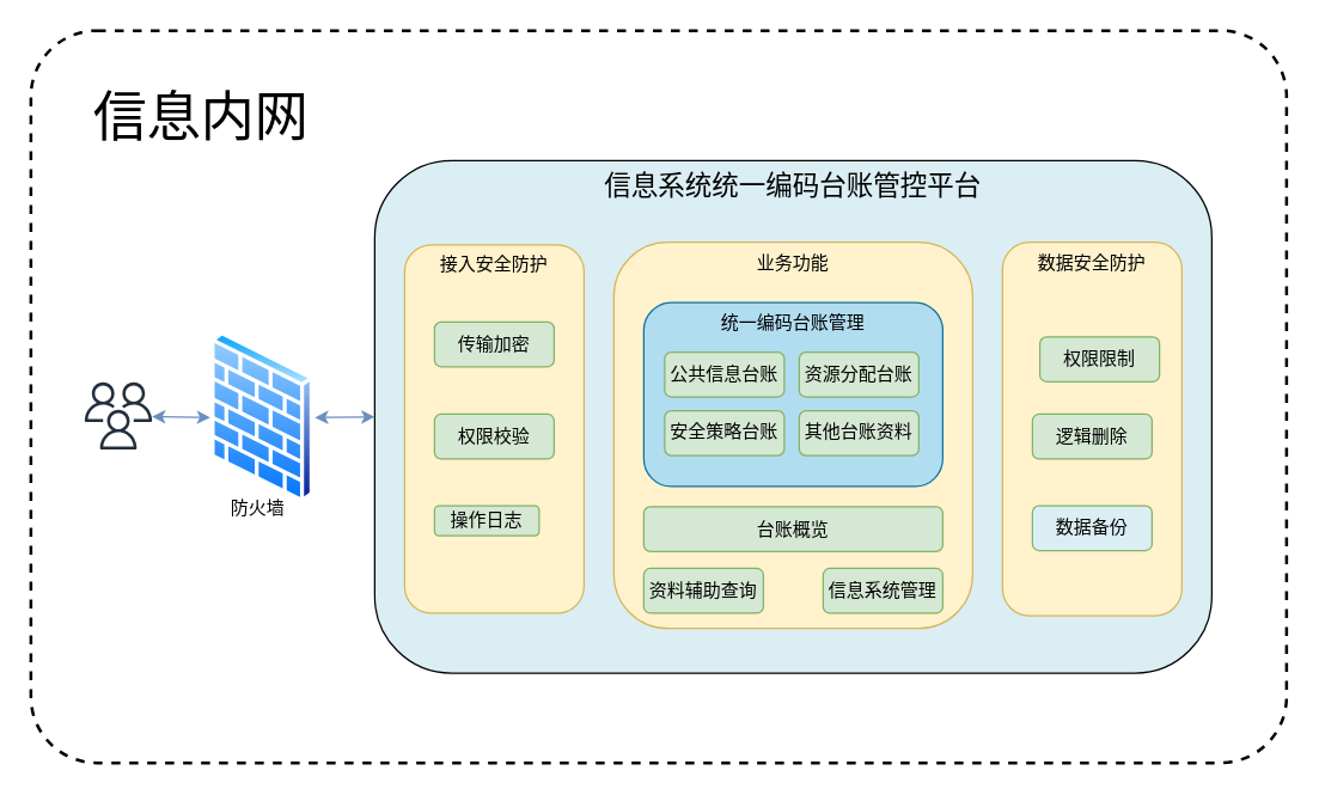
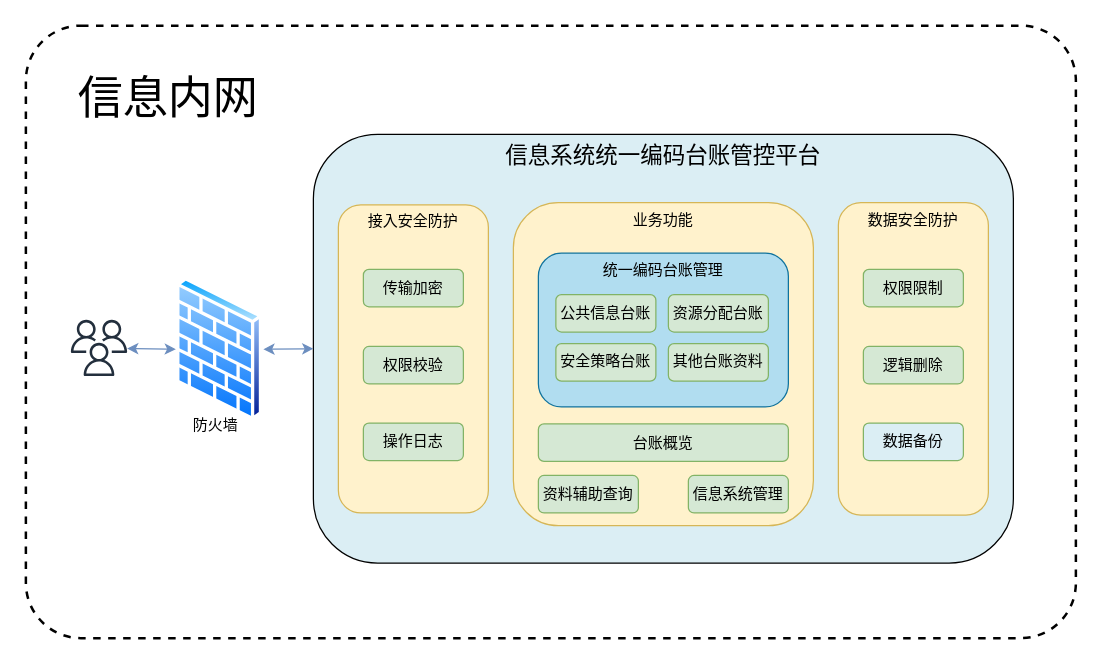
- <mxCell id="13" value="权限限制" style="rounded=1;whiteSpace=wrap;html=1;fillColor=#d5e8d4;strokeColor=#82b366;" vertex="1" parent="1"><mxGeometry x="695" y="224.94" width="80" height="30" as="geometry" /></mxCell>
+ <mxCell id="13" value="权限限制" style="rounded=1;whiteSpace=wrap;html=1;fillColor=#d5e8d4;strokeColor=#82b366;" vertex="1" parent="1"><mxGeometry x="690" y="214.94" width="80" height="30" as="geometry" /></mxCell>
- <mxCell id="9" value="操作日志" style="rounded=1;whiteSpace=wrap;html=1;fillColor=#d5e8d4;strokeColor=#82b366;" vertex="1" parent="1"><mxGeometry x="290" y="337.94" width="70" height="20" as="geometry" /></mxCell>
+ <mxCell id="9" value="操作日志" style="rounded=1;whiteSpace=wrap;html=1;fillColor=#d5e8d4;strokeColor=#82b366;" vertex="1" parent="1"><mxGeometry x="290" y="337.94" width="80" height="30" as="geometry" /></mxCell>
